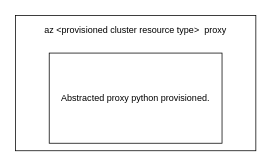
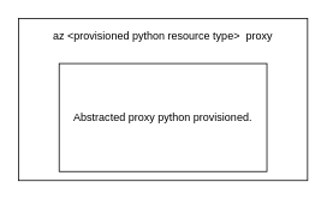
- <mxCell id="4" value="az &amp;lt;provisioned cluster resource type&amp;gt;&amp;nbsp; proxy" style="text;html=1;strokeColor=none;fillColor=none;align=center;verticalAlign=middle;whiteSpace=wrap;rounded=0;" vertex="1" parent="1"><mxGeometry x="25" y="30" width="310" height="20" as="geometry" /></mxCell>
+ <mxCell id="4" value="az &amp;lt;provisioned python resource type&amp;gt;&amp;nbsp; proxy" style="text;html=1;strokeColor=none;fillColor=none;align=center;verticalAlign=middle;whiteSpace=wrap;rounded=0;" vertex="1" parent="1"><mxGeometry x="25" y="30" width="310" height="20" as="geometry" /></mxCell>
